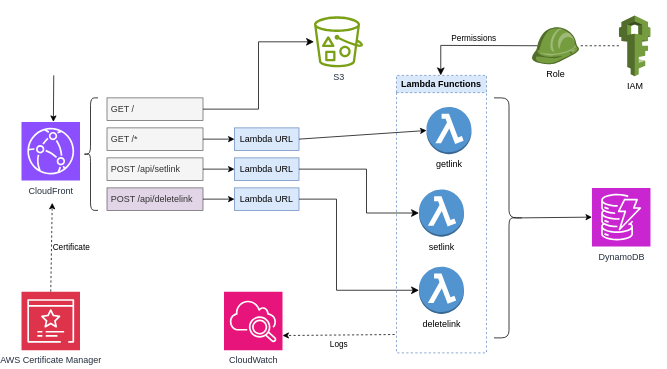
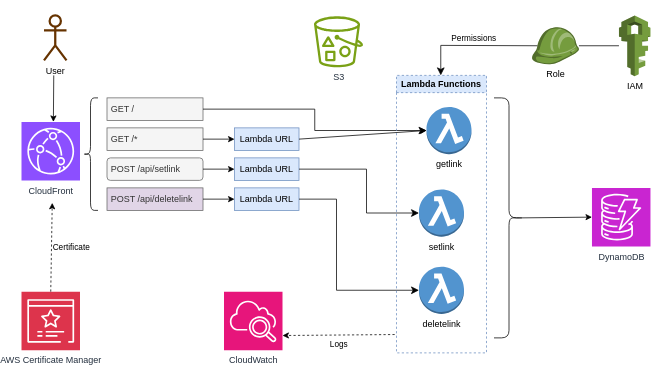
+ <mxCell id="33" value="User" style="shape=umlActor;verticalLabelPosition=bottom;verticalAlign=top;html=1;outlineConnect=0;fillColor=none;strokeColor=#663300;strokeWidth=3;" parent="1" vertex="1"><mxGeometry x="50" y="20" width="30" height="60" as="geometry" /></mxCell>
- <mxCell id="22" value="" style="endArrow=none;html=1;rounded=0;endFill=0;dashed=1;" parent="1" source="8" target="9" edge="1"><mxGeometry width="50" height="50" relative="1" as="geometry"><mxPoint x="616.62" y="195.5" as="sourcePoint" /><mxPoint x="666.62" y="145.5" as="targetPoint" /></mxGeometry></mxCell>
+ <mxCell id="22" value="" style="endArrow=none;html=1;rounded=0;endFill=0;dashed=0;" parent="1" source="8" target="9" edge="1"><mxGeometry width="50" height="50" relative="1" as="geometry"><mxPoint x="616.62" y="195.5" as="sourcePoint" /><mxPoint x="666.62" y="145.5" as="targetPoint" /></mxGeometry></mxCell>
- <mxCell id="24" value="" style="edgeStyle=elbowEdgeStyle;elbow=horizontal;endArrow=classic;html=1;curved=0;rounded=0;endSize=8;startSize=8;exitX=1;exitY=0.5;exitDx=0;exitDy=0;" parent="1" source="10" target="5" edge="1"><mxGeometry width="50" height="50" relative="1" as="geometry"><mxPoint x="470" y="310" as="sourcePoint" /><mxPoint x="520" y="260" as="targetPoint" /></mxGeometry></mxCell>
+ <mxCell id="24" value="" style="edgeStyle=elbowEdgeStyle;elbow=horizontal;endArrow=classic;html=1;curved=0;rounded=0;endSize=8;startSize=8;exitX=1;exitY=0.5;exitDx=0;exitDy=0;" parent="1" source="10" target="31" edge="1"><mxGeometry width="50" height="50" relative="1" as="geometry"><mxPoint x="470" y="310" as="sourcePoint" /><mxPoint x="520" y="260" as="targetPoint" /></mxGeometry></mxCell>
- <mxCell id="12" value="&amp;nbsp;POST /api/setlink" style="rounded=0;whiteSpace=wrap;html=1;align=left;fillColor=#f5f5f5;strokeColor=#666666;fontColor=#333333;" parent="1" vertex="1"><mxGeometry x="134" y="210" width="128" height="30" as="geometry" /></mxCell>
+ <mxCell id="12" value="&amp;nbsp;POST /api/setlink" style="whiteSpace=wrap;html=1;align=left;fillColor=#f5f5f5;strokeColor=#666666;fontColor=#333333;rounded=1;" parent="1" vertex="1"><mxGeometry x="134" y="210" width="128" height="30" as="geometry" /></mxCell>
